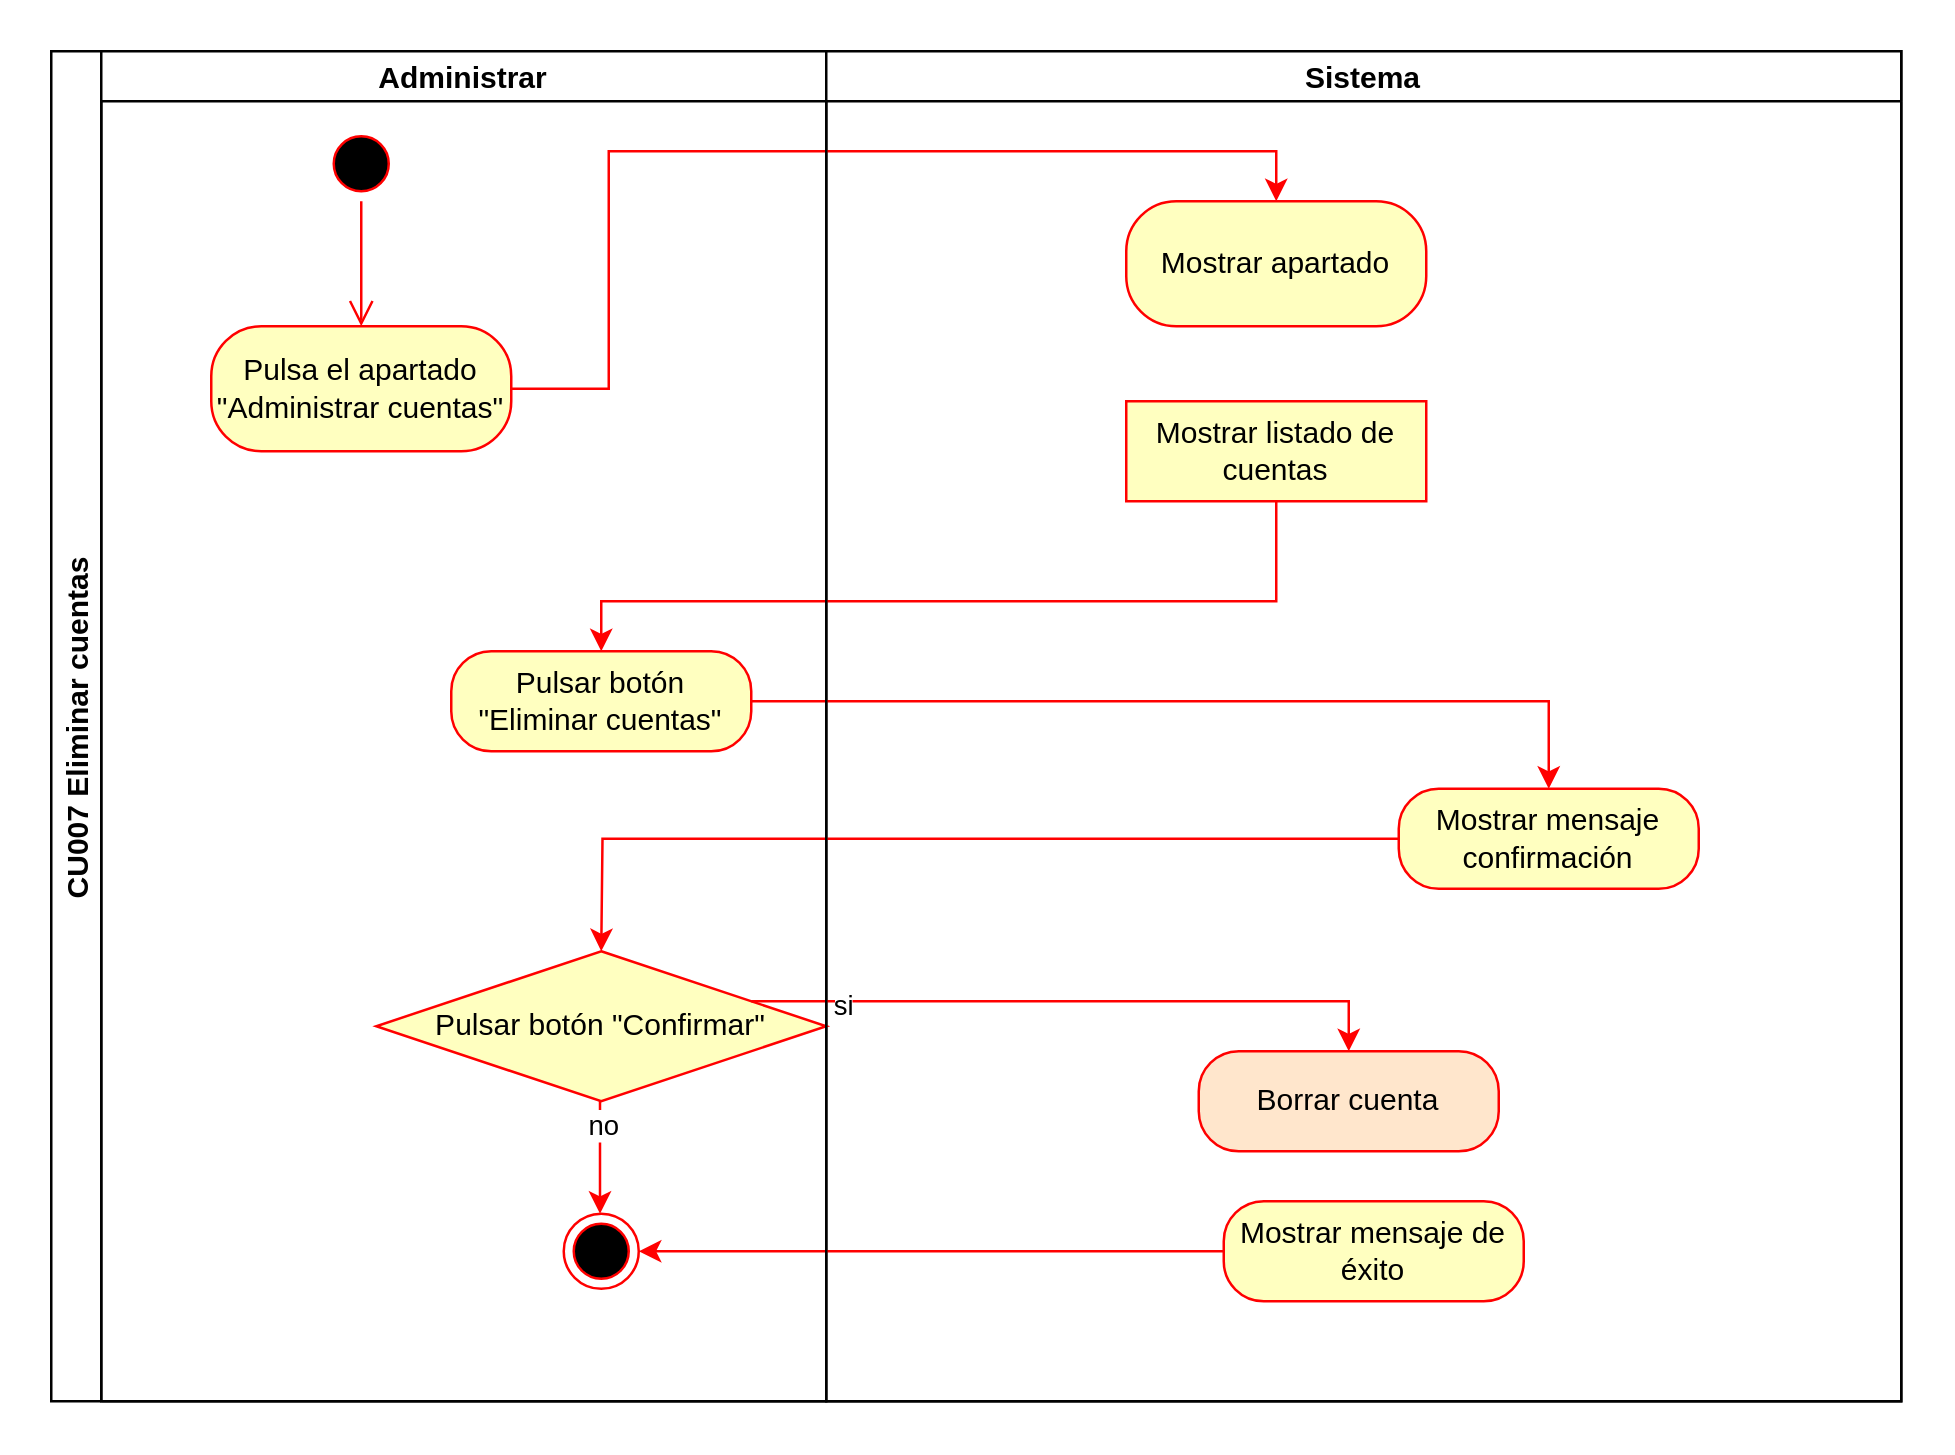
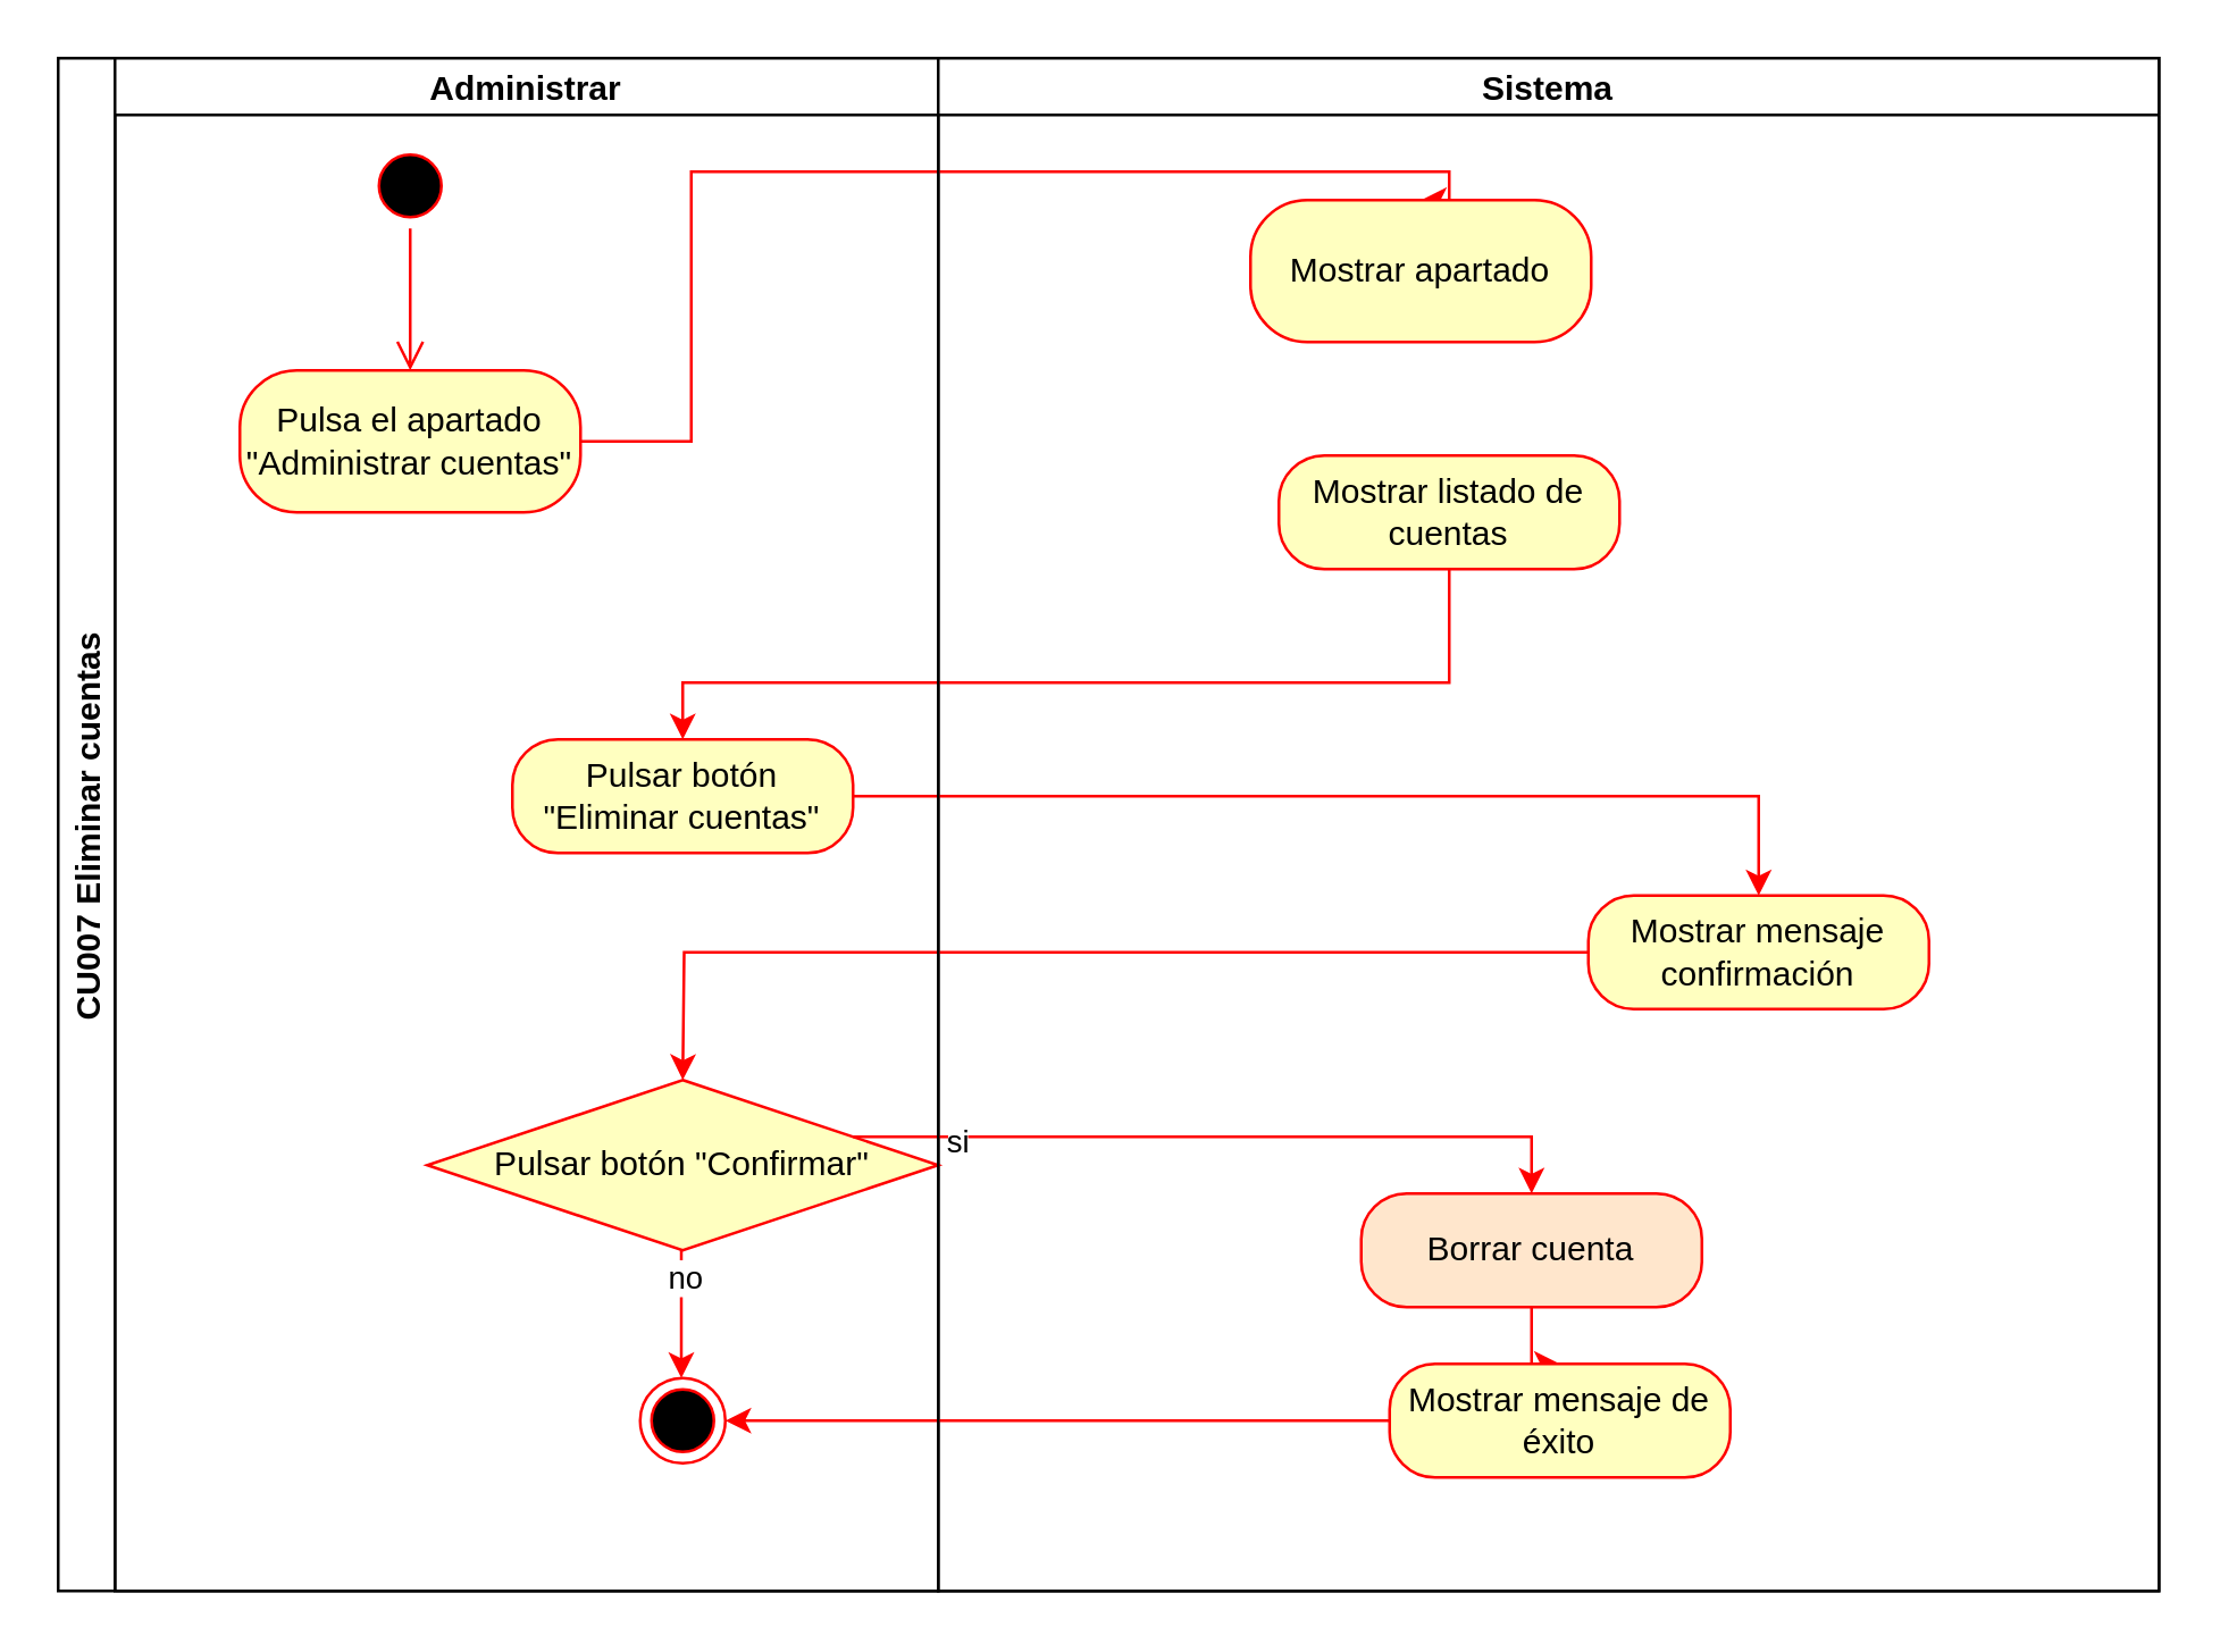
- <mxCell id="20" value="Mostrar apartado" style="rounded=1;whiteSpace=wrap;html=1;arcSize=40;fontColor=#000000;fillColor=#ffffc0;strokeColor=#ff0000;" vertex="1" parent="19"><mxGeometry x="120" y="60" width="120" height="50" as="geometry" /></mxCell>
+ <mxCell id="20" value="Mostrar apartado" style="rounded=1;whiteSpace=wrap;html=1;arcSize=40;fontColor=#000000;fillColor=#ffffc0;strokeColor=#ff0000;" vertex="1" parent="19"><mxGeometry x="110" y="50" width="120" height="50" as="geometry" /></mxCell>
- <mxCell id="21" value="Mostrar listado de cuentas" style="whiteSpace=wrap;html=1;arcSize=40;fontColor=#000000;fillColor=#ffffc0;strokeColor=light-dark(#ff0000, #ededed);rounded=0;" vertex="1" parent="19"><mxGeometry x="120" y="140" width="120" height="40" as="geometry" /></mxCell>
+ <mxCell id="21" value="Mostrar listado de cuentas" style="rounded=1;whiteSpace=wrap;html=1;arcSize=40;fontColor=#000000;fillColor=#ffffc0;strokeColor=light-dark(#ff0000, #ededed);" vertex="1" parent="19"><mxGeometry x="120" y="140" width="120" height="40" as="geometry" /></mxCell>
+ <mxCell id="22" value="" style="edgeStyle=orthogonalEdgeStyle;rounded=0;orthogonalLoop=1;jettySize=auto;html=1;strokeColor=light-dark(#ff0000, #ededed);" edge="1" parent="19" source="23" target="24"><mxGeometry relative="1" as="geometry" /></mxCell>
